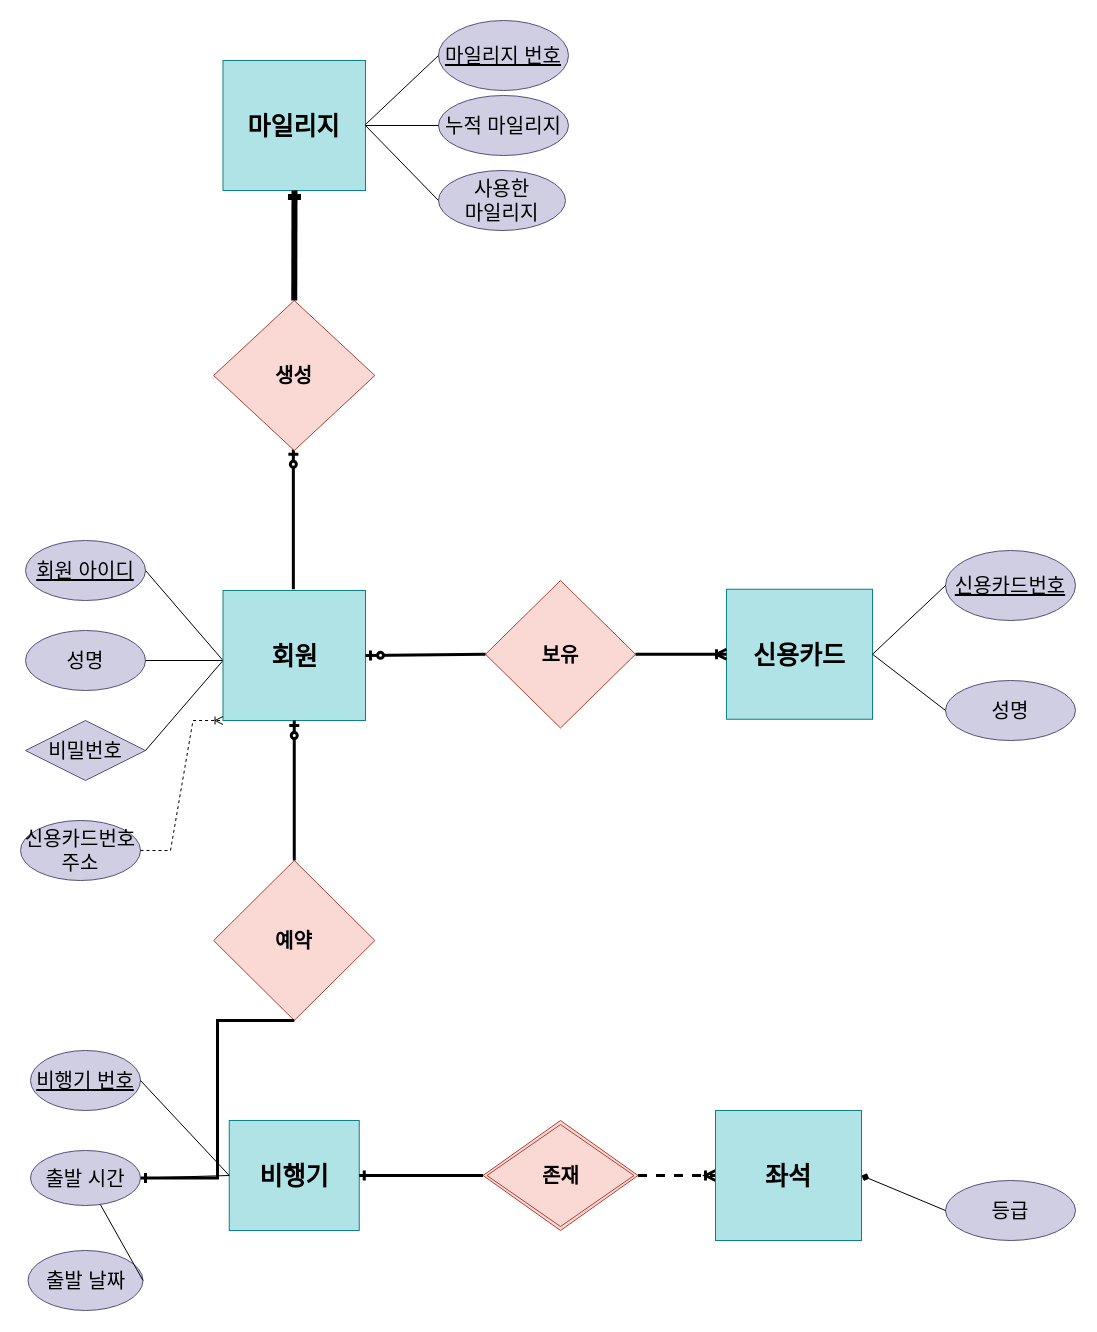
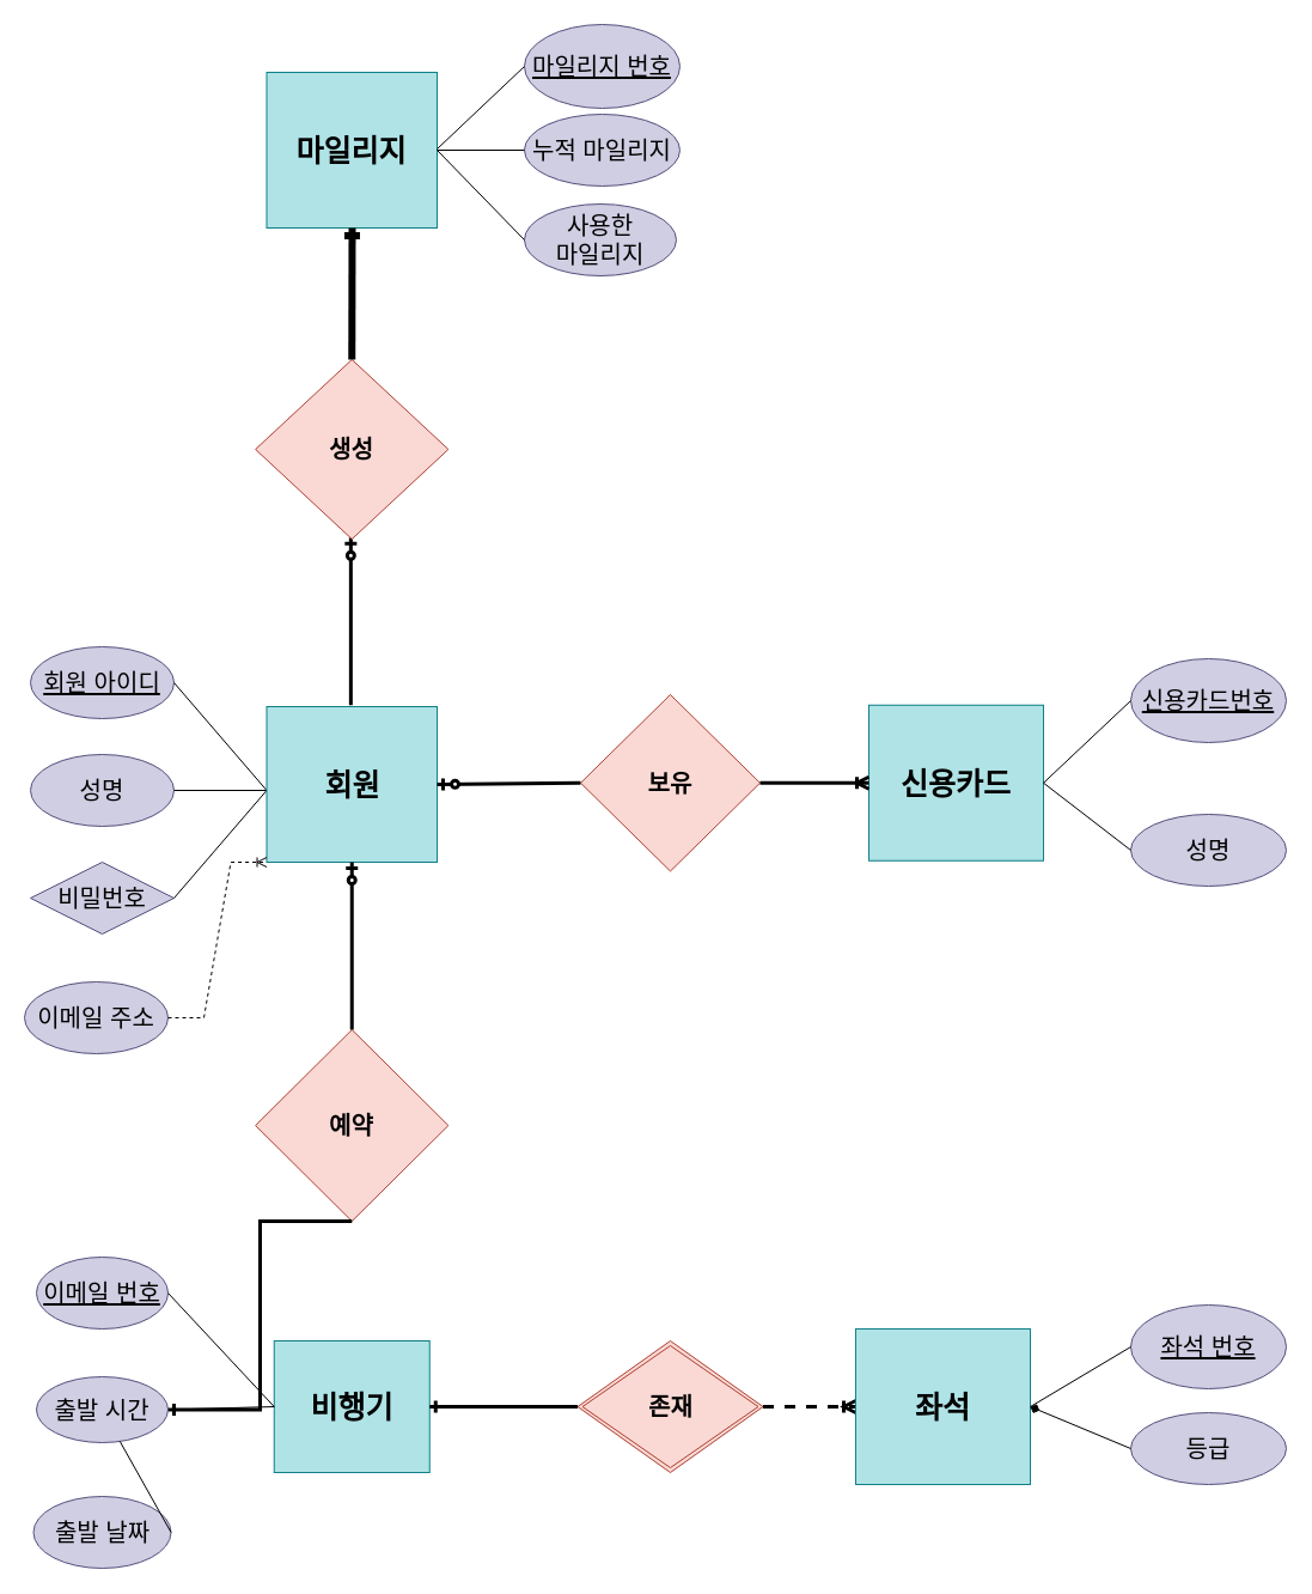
- <mxCell id="38" value="신용카드번호 주소" style="ellipse;whiteSpace=wrap;html=1;align=center;fontSize=20;fillColor=#d0cee2;strokeColor=#56517e;" parent="1" vertex="1"><mxGeometry x="20" y="820" width="120" height="60" as="geometry" /></mxCell>
+ <mxCell id="38" value="이메일 주소" style="ellipse;whiteSpace=wrap;html=1;align=center;fontSize=20;fillColor=#d0cee2;strokeColor=#56517e;" parent="1" vertex="1"><mxGeometry x="20" y="820" width="120" height="60" as="geometry" /></mxCell>
- <mxCell id="21" value="비행기 번호" style="ellipse;whiteSpace=wrap;html=1;align=center;fontStyle=4;fontSize=20;fillColor=#d0cee2;strokeColor=#56517e;" parent="1" vertex="1"><mxGeometry x="30" y="1050" width="110" height="60" as="geometry" /></mxCell>
+ <mxCell id="21" value="이메일 번호" style="ellipse;whiteSpace=wrap;html=1;align=center;fontStyle=4;fontSize=20;fillColor=#d0cee2;strokeColor=#56517e;" parent="1" vertex="1"><mxGeometry x="30" y="1050" width="110" height="60" as="geometry" /></mxCell>
+ <mxCell id="31" value="좌석 번호" style="ellipse;whiteSpace=wrap;html=1;align=center;fontStyle=4;fontSize=20;fillColor=#d0cee2;strokeColor=#56517e;" parent="1" vertex="1"><mxGeometry x="945" y="1090" width="130" height="70" as="geometry" /></mxCell>
+ <mxCell id="32" value="" style="endArrow=none;html=1;rounded=0;exitX=0;exitY=0.5;exitDx=0;exitDy=0;entryX=1;entryY=0.5;entryDx=0;entryDy=0;" parent="1" source="31" target="30" edge="1"><mxGeometry relative="1" as="geometry"><mxPoint x="1124" y="1103.13" as="sourcePoint" /><mxPoint x="934" y="1195.63" as="targetPoint" /></mxGeometry></mxCell>
